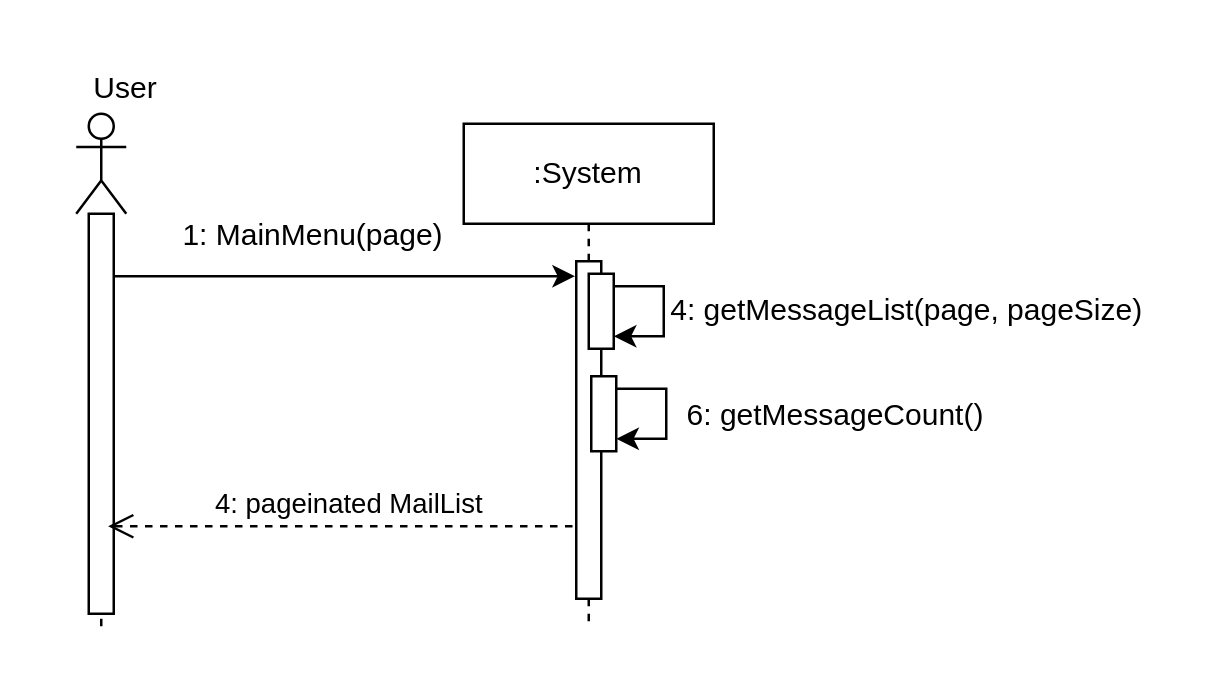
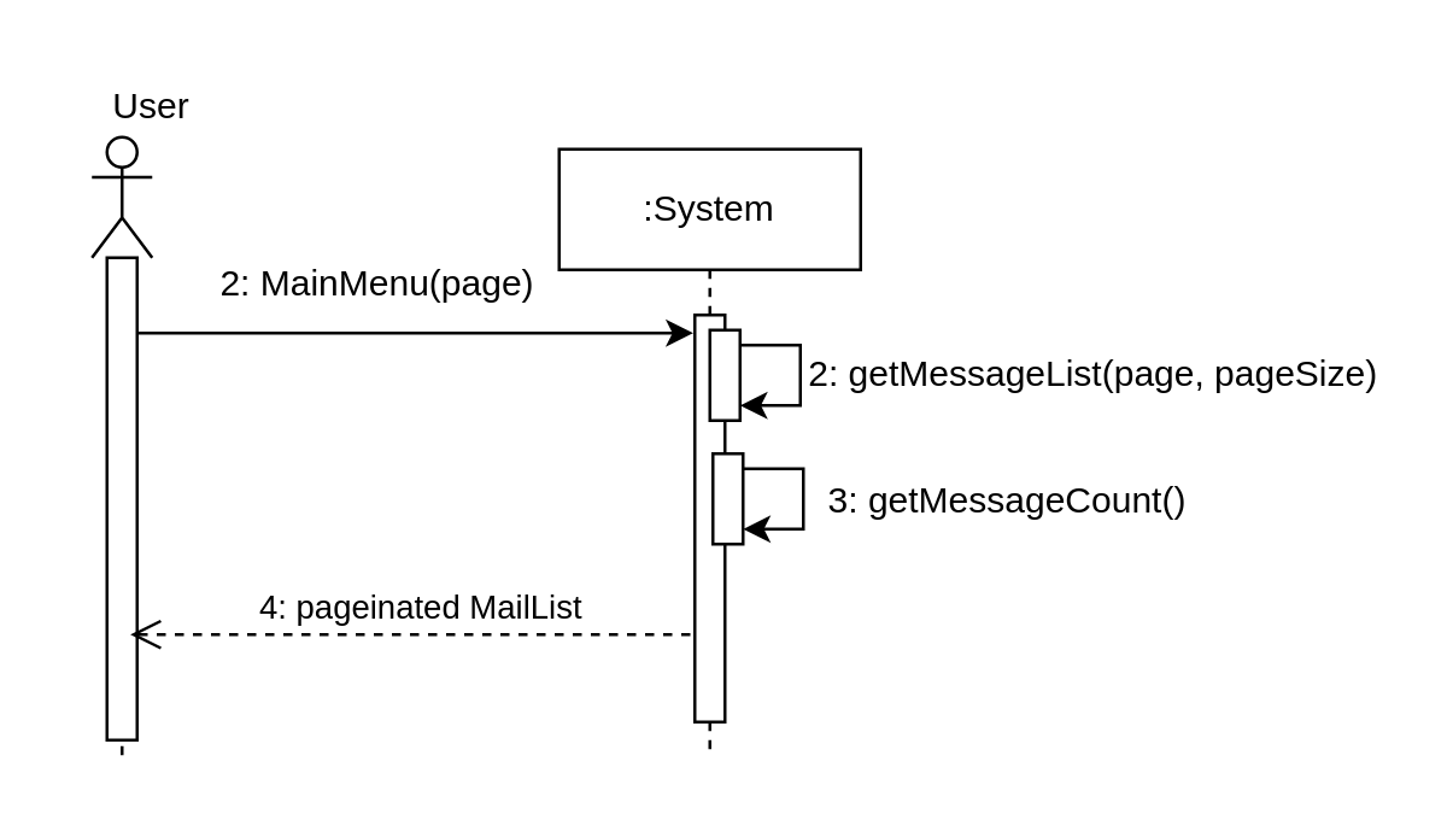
- <mxCell id="15" value="1: MainMenu(page)" style="text;html=1;align=center;verticalAlign=middle;whiteSpace=wrap;rounded=0;" vertex="1" parent="1"><mxGeometry x="70" y="79" width="110" height="30" as="geometry" /></mxCell>
+ <mxCell id="15" value="2: MainMenu(page)" style="text;html=1;align=center;verticalAlign=middle;whiteSpace=wrap;rounded=0;" vertex="1" parent="1"><mxGeometry x="70" y="79" width="110" height="30" as="geometry" /></mxCell>
- <mxCell id="12" value="4: getMessageList(page, pageSize)" style="text;html=1;align=center;verticalAlign=middle;whiteSpace=wrap;rounded=0;" vertex="1" parent="1"><mxGeometry x="265" y="109" width="195" height="30" as="geometry" /></mxCell>
+ <mxCell id="12" value="2: getMessageList(page, pageSize)" style="text;html=1;align=center;verticalAlign=middle;whiteSpace=wrap;rounded=0;" vertex="1" parent="1"><mxGeometry x="265" y="109" width="195" height="30" as="geometry" /></mxCell>
- <mxCell id="13" value="6: getMessageCount()" style="text;html=1;align=center;verticalAlign=middle;whiteSpace=wrap;rounded=0;" vertex="1" parent="1"><mxGeometry x="259" y="151" width="150" height="30" as="geometry" /></mxCell>
+ <mxCell id="13" value="3: getMessageCount()" style="text;html=1;align=center;verticalAlign=middle;whiteSpace=wrap;rounded=0;" vertex="1" parent="1"><mxGeometry x="259" y="151" width="150" height="30" as="geometry" /></mxCell>
